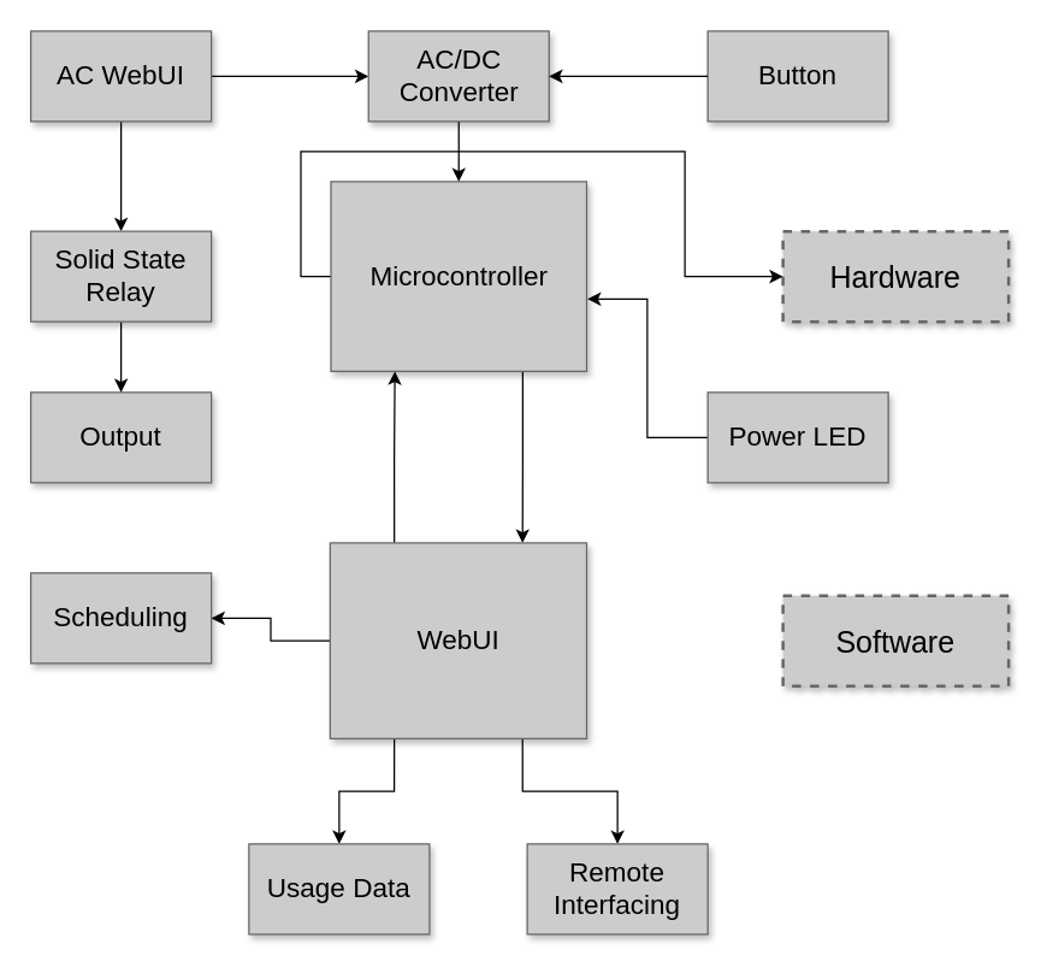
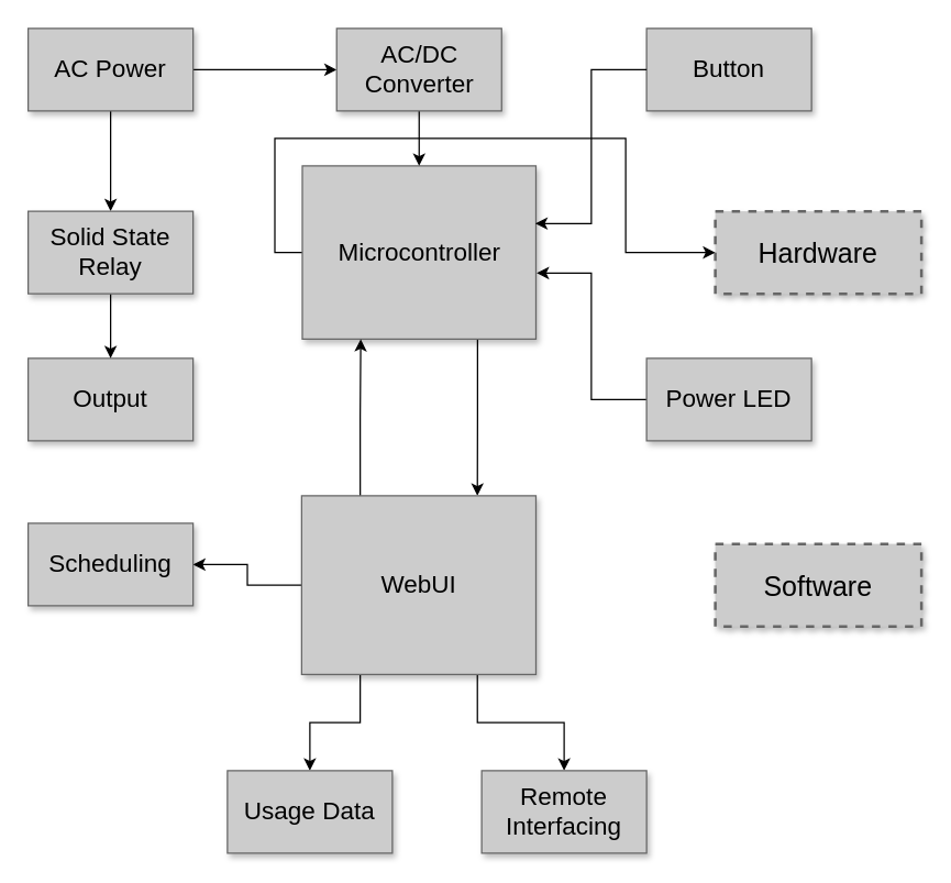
- <mxCell id="8" value="AC WebUI" style="whiteSpace=wrap;html=1;shadow=1;fontSize=18;fillColor=#CCCCCC;strokeColor=#666666;" parent="1" vertex="1"><mxGeometry x="20" y="20" width="120" height="60" as="geometry" /></mxCell>
+ <mxCell id="8" value="AC Power" style="whiteSpace=wrap;html=1;shadow=1;fontSize=18;fillColor=#CCCCCC;strokeColor=#666666;" parent="1" vertex="1"><mxGeometry x="20" y="20" width="120" height="60" as="geometry" /></mxCell>
- <mxCell id="23" style="edgeStyle=orthogonalEdgeStyle;rounded=0;orthogonalLoop=1;jettySize=auto;html=1;exitX=0;exitY=0.5;exitDx=0;exitDy=0;fillColor=#CCCCCC;" edge="1" parent="1" source="11" target="10"><mxGeometry relative="1" as="geometry" /></mxCell>
+ <mxCell id="23" style="edgeStyle=orthogonalEdgeStyle;rounded=0;orthogonalLoop=1;jettySize=auto;html=1;exitX=0;exitY=0.5;exitDx=0;exitDy=0;entryX=0.997;entryY=0.333;entryDx=0;entryDy=0;entryPerimeter=0;fillColor=#CCCCCC;" edge="1" parent="1" source="11" target="5"><mxGeometry relative="1" as="geometry" /></mxCell>
